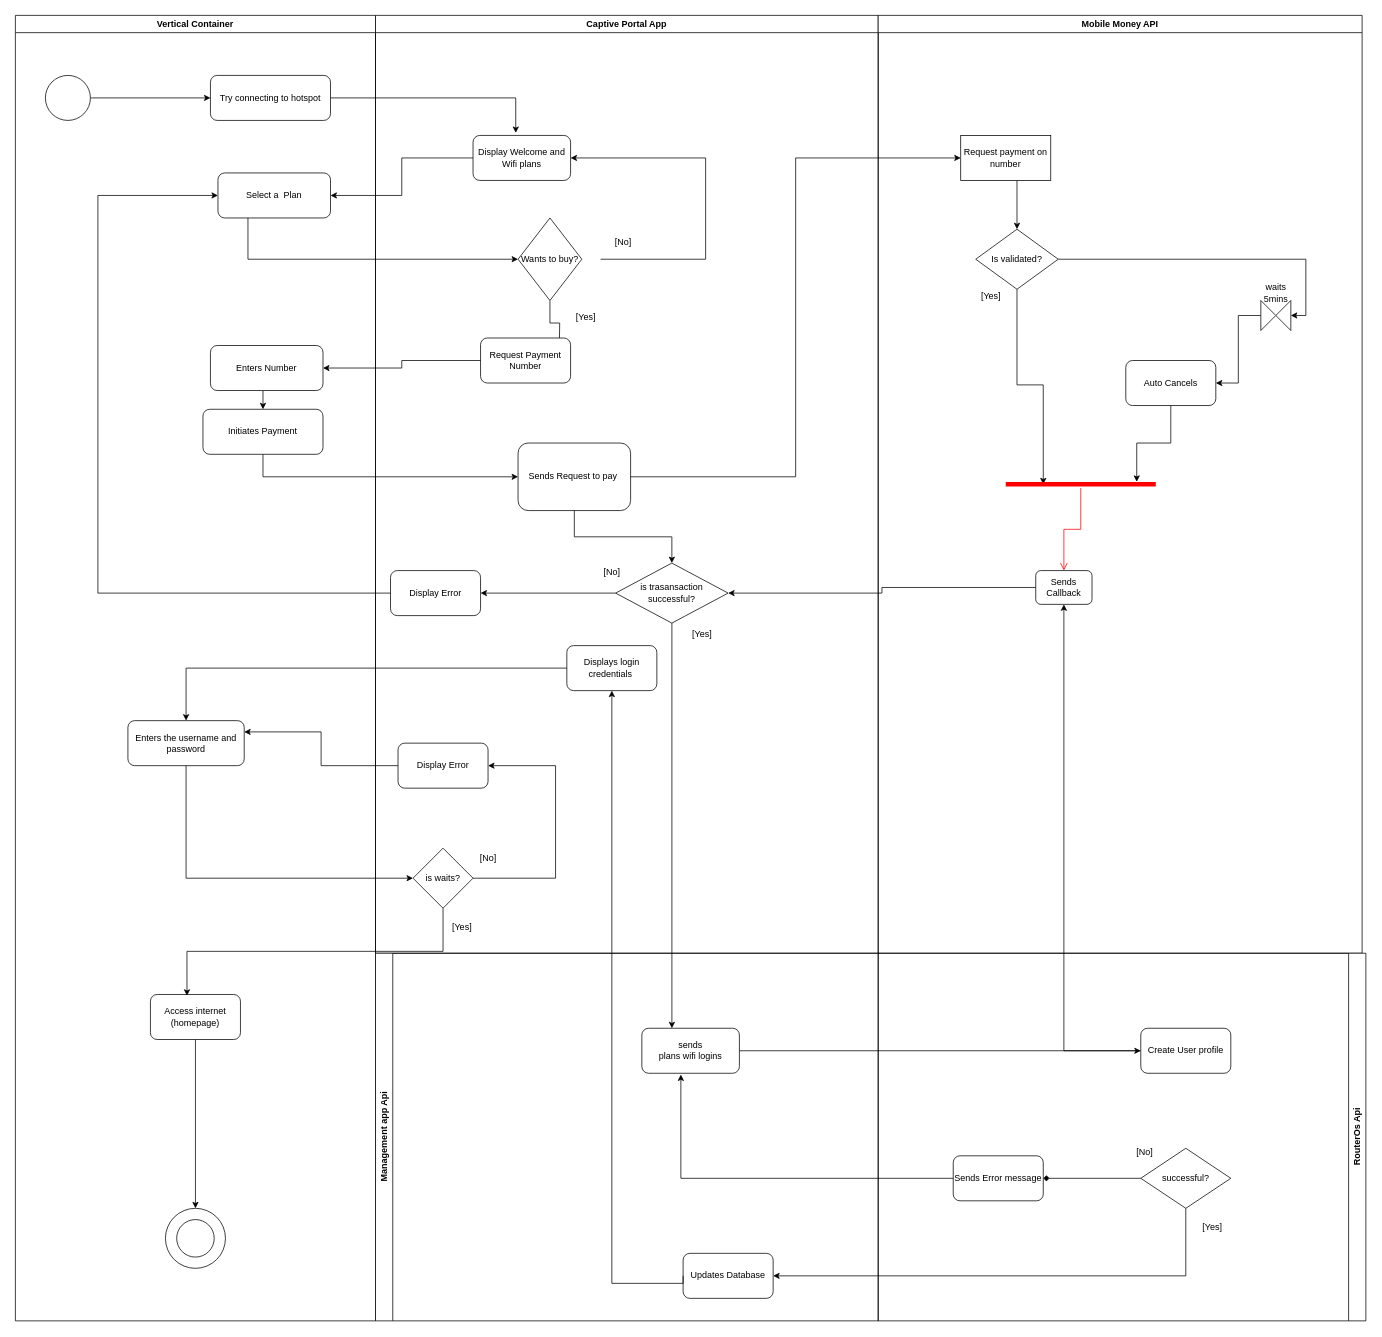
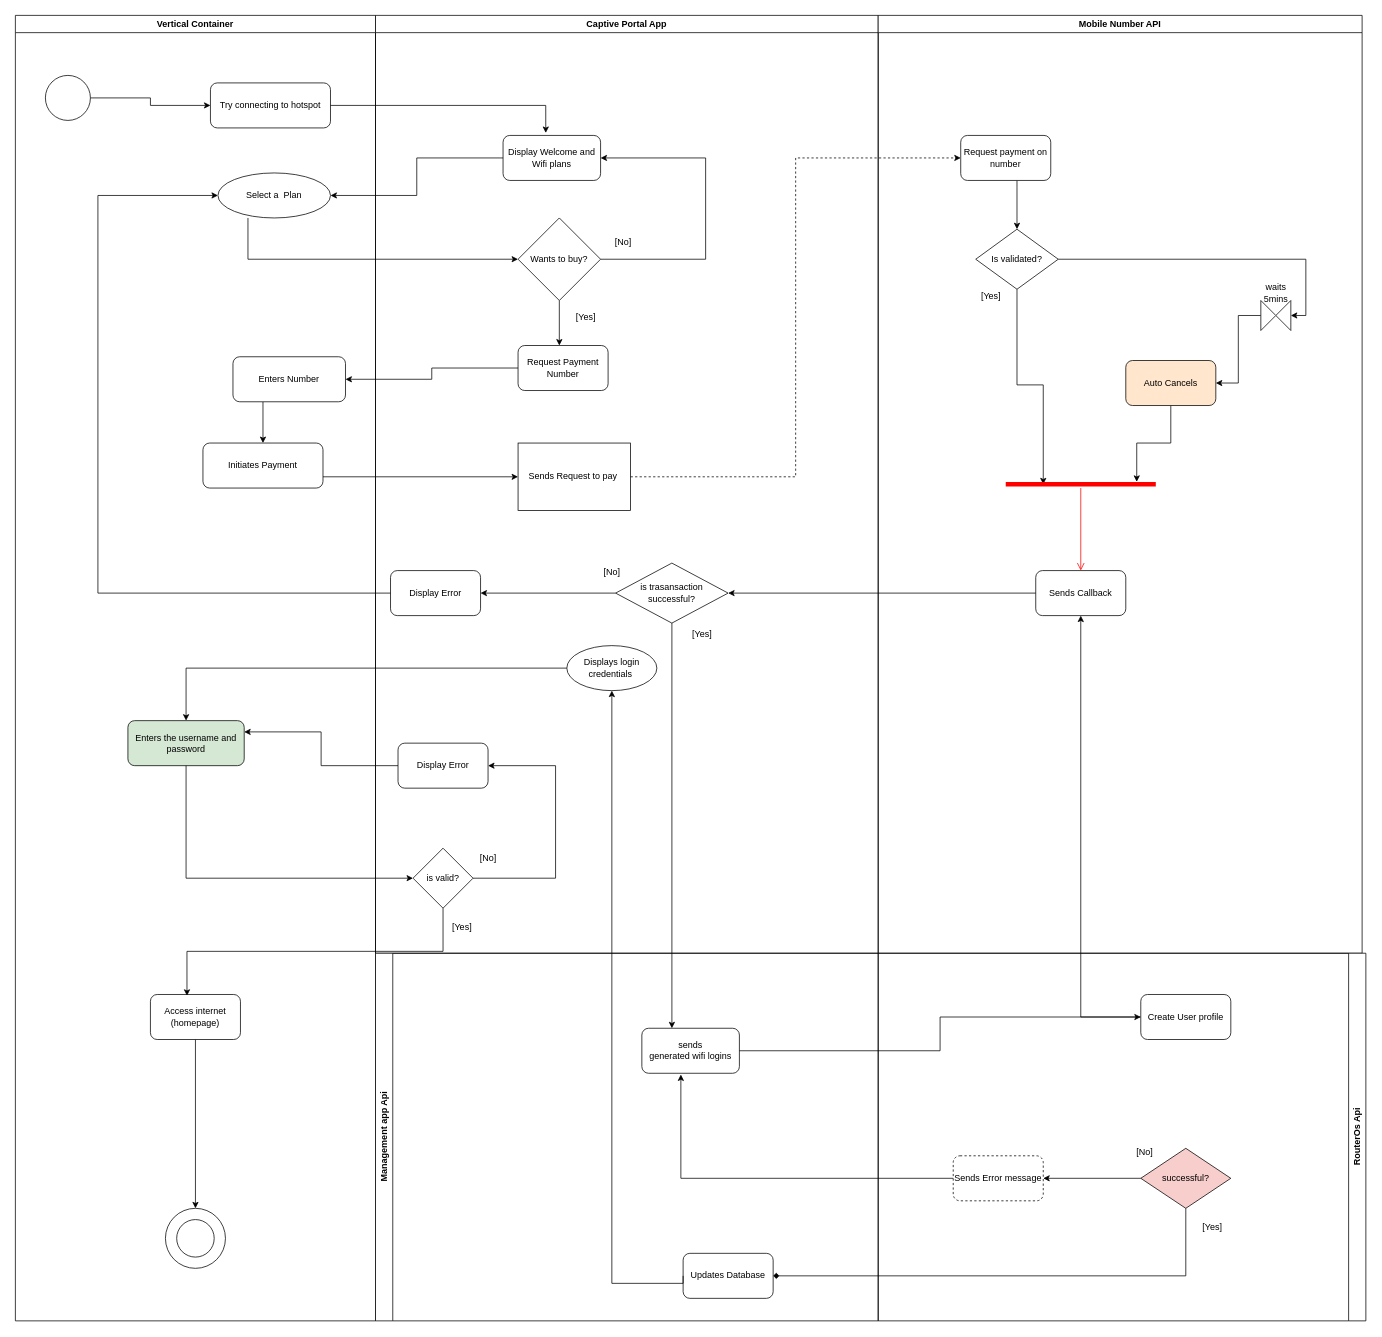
- <mxCell id="40" value="Mobile Money API" style="swimlane;whiteSpace=wrap;html=1;" vertex="1" parent="1"><mxGeometry x="1170" y="20" width="645" height="1250" as="geometry" /></mxCell>
+ <mxCell id="40" value="Mobile Number API" style="swimlane;whiteSpace=wrap;html=1;" vertex="1" parent="1"><mxGeometry x="1170" y="20" width="645" height="1250" as="geometry" /></mxCell>
- <mxCell id="5" value="Try connecting to hotspot" style="rounded=1;whiteSpace=wrap;html=1;" vertex="1" parent="2"><mxGeometry x="260" y="80" width="160" height="60" as="geometry" /></mxCell>
+ <mxCell id="5" value="Try connecting to hotspot" style="rounded=1;whiteSpace=wrap;html=1;" vertex="1" parent="2"><mxGeometry x="260" y="90" width="160" height="60" as="geometry" /></mxCell>
- <mxCell id="16" value="Display Welcome and Wifi plans" style="rounded=1;whiteSpace=wrap;html=1;" vertex="1" parent="15"><mxGeometry x="130" y="160" width="130" height="60" as="geometry" /></mxCell>
+ <mxCell id="16" value="Display Welcome and Wifi plans" style="rounded=1;whiteSpace=wrap;html=1;" vertex="1" parent="15"><mxGeometry x="170" y="160" width="130" height="60" as="geometry" /></mxCell>
- <mxCell id="42" value="Request payment on number" style="whiteSpace=wrap;html=1;rounded=0;" vertex="1" parent="40"><mxGeometry x="110" y="160" width="120" height="60" as="geometry" /></mxCell>
+ <mxCell id="42" value="Request payment on number" style="rounded=1;whiteSpace=wrap;html=1;" vertex="1" parent="40"><mxGeometry x="110" y="160" width="120" height="60" as="geometry" /></mxCell>
- <mxCell id="6" value="Select a&amp;nbsp; Plan" style="rounded=1;whiteSpace=wrap;html=1;" vertex="1" parent="2"><mxGeometry x="270" y="210" width="150" height="60" as="geometry" /></mxCell>
+ <mxCell id="6" value="Select a&amp;nbsp; Plan" style="ellipse;whiteSpace=wrap;html=1;" vertex="1" parent="2"><mxGeometry x="270" y="210" width="150" height="60" as="geometry" /></mxCell>
- <mxCell id="19" value="Wants to buy?" style="rhombus;whiteSpace=wrap;html=1;" vertex="1" parent="15"><mxGeometry x="190" y="270" width="85" height="110" as="geometry" /></mxCell>
+ <mxCell id="19" value="Wants to buy?" style="rhombus;whiteSpace=wrap;html=1;" vertex="1" parent="15"><mxGeometry x="190" y="270" width="110" height="110" as="geometry" /></mxCell>
- <mxCell id="55" style="edgeStyle=orthogonalEdgeStyle;rounded=0;orthogonalLoop=1;jettySize=auto;html=1;entryX=0;entryY=0.5;entryDx=0;entryDy=0;" edge="1" parent="1" source="23" target="42"><mxGeometry relative="1" as="geometry" /></mxCell>
+ <mxCell id="55" style="edgeStyle=orthogonalEdgeStyle;rounded=0;orthogonalLoop=1;jettySize=auto;html=1;entryX=0;entryY=0.5;entryDx=0;entryDy=0;dashed=1;" edge="1" parent="1" source="23" target="42"><mxGeometry relative="1" as="geometry" /></mxCell>
- <mxCell id="21" value="Request Payment Number" style="rounded=1;whiteSpace=wrap;html=1;" vertex="1" parent="15"><mxGeometry x="140" y="430" width="120" height="60" as="geometry" /></mxCell>
+ <mxCell id="21" value="Request Payment Number" style="rounded=1;whiteSpace=wrap;html=1;" vertex="1" parent="15"><mxGeometry x="190" y="440" width="120" height="60" as="geometry" /></mxCell>
- <mxCell id="8" value="Enters Number" style="rounded=1;whiteSpace=wrap;html=1;" vertex="1" parent="2"><mxGeometry x="260" y="440" width="150" height="60" as="geometry" /></mxCell>
+ <mxCell id="8" value="Enters Number" style="rounded=1;whiteSpace=wrap;html=1;" vertex="1" parent="2"><mxGeometry x="290" y="455" width="150" height="60" as="geometry" /></mxCell>
- <mxCell id="54" value="Auto Cancels" style="rounded=1;whiteSpace=wrap;html=1;" vertex="1" parent="40"><mxGeometry x="330" y="460" width="120" height="60" as="geometry" /></mxCell>
+ <mxCell id="54" value="Auto Cancels" style="rounded=1;whiteSpace=wrap;html=1;fillColor=#ffe6cc;" vertex="1" parent="40"><mxGeometry x="330" y="460" width="120" height="60" as="geometry" /></mxCell>
- <mxCell id="9" value="Initiates Payment" style="rounded=1;whiteSpace=wrap;html=1;" vertex="1" parent="2"><mxGeometry x="250" y="525" width="160" height="60" as="geometry" /></mxCell>
+ <mxCell id="9" value="Initiates Payment" style="rounded=1;whiteSpace=wrap;html=1;" vertex="1" parent="2"><mxGeometry x="250" y="570" width="160" height="60" as="geometry" /></mxCell>
- <mxCell id="23" value="Sends Request to pay&amp;nbsp;" style="rounded=1;whiteSpace=wrap;html=1;" vertex="1" parent="15"><mxGeometry x="190" y="570" width="150" height="90" as="geometry" /></mxCell>
+ <mxCell id="23" value="Sends Request to pay&amp;nbsp;" style="whiteSpace=wrap;html=1;rounded=0;" vertex="1" parent="15"><mxGeometry x="190" y="570" width="150" height="90" as="geometry" /></mxCell>
- <mxCell id="22" value="" style="edgeStyle=orthogonalEdgeStyle;rounded=0;orthogonalLoop=1;jettySize=auto;html=1;" edge="1" parent="15" source="23" target="24"><mxGeometry relative="1" as="geometry" /></mxCell>
- <mxCell id="45" value="Sends Callback" style="rounded=1;whiteSpace=wrap;html=1;" vertex="1" parent="40"><mxGeometry x="210" y="740" width="75" height="45" as="geometry" /></mxCell>
+ <mxCell id="45" value="Sends Callback" style="rounded=1;whiteSpace=wrap;html=1;" vertex="1" parent="40"><mxGeometry x="210" y="740" width="120" height="60" as="geometry" /></mxCell>
- <mxCell id="25" value="Displays login credentials&amp;nbsp;" style="rounded=1;whiteSpace=wrap;html=1;" vertex="1" parent="15"><mxGeometry x="255" y="840" width="120" height="60" as="geometry" /></mxCell>
+ <mxCell id="25" value="Displays login credentials&amp;nbsp;" style="ellipse;whiteSpace=wrap;html=1;" vertex="1" parent="15"><mxGeometry x="255" y="840" width="120" height="60" as="geometry" /></mxCell>
- <mxCell id="10" value="Enters the username and password" style="rounded=1;whiteSpace=wrap;html=1;" vertex="1" parent="2"><mxGeometry x="150" y="940" width="155" height="60" as="geometry" /></mxCell>
+ <mxCell id="10" value="Enters the username and password" style="rounded=1;whiteSpace=wrap;html=1;fillColor=#d5e8d4;" vertex="1" parent="2"><mxGeometry x="150" y="940" width="155" height="60" as="geometry" /></mxCell>
- <mxCell id="30" value="is waits?" style="rhombus;whiteSpace=wrap;html=1;" vertex="1" parent="15"><mxGeometry x="50" y="1110" width="80" height="80" as="geometry" /></mxCell>
+ <mxCell id="30" value="is valid?" style="rhombus;whiteSpace=wrap;html=1;" vertex="1" parent="15"><mxGeometry x="50" y="1110" width="80" height="80" as="geometry" /></mxCell>
- <mxCell id="65" value="sends&lt;div&gt;plans wifi logins&lt;/div&gt;" style="rounded=1;whiteSpace=wrap;html=1;" vertex="1" parent="64"><mxGeometry x="355" y="100" width="130" height="60" as="geometry" /></mxCell>
+ <mxCell id="65" value="sends&lt;div&gt;generated wifi logins&lt;/div&gt;" style="rounded=1;whiteSpace=wrap;html=1;" vertex="1" parent="64"><mxGeometry x="355" y="100" width="130" height="60" as="geometry" /></mxCell>
- <mxCell id="58" value="Create User profile" style="rounded=1;whiteSpace=wrap;html=1;" vertex="1" parent="56"><mxGeometry x="350" y="100" width="120" height="60" as="geometry" /></mxCell>
+ <mxCell id="58" value="Create User profile" style="rounded=1;whiteSpace=wrap;html=1;" vertex="1" parent="56"><mxGeometry x="350" y="55" width="120" height="60" as="geometry" /></mxCell>
- <mxCell id="62" value="Sends Error message" style="rounded=1;whiteSpace=wrap;html=1;" vertex="1" parent="56"><mxGeometry x="100" y="270" width="120" height="60" as="geometry" /></mxCell>
+ <mxCell id="62" value="Sends Error message" style="rounded=1;whiteSpace=wrap;html=1;dashed=1;" vertex="1" parent="56"><mxGeometry x="100" y="270" width="120" height="60" as="geometry" /></mxCell>
- <mxCell id="59" style="edgeStyle=orthogonalEdgeStyle;rounded=0;orthogonalLoop=1;jettySize=auto;html=1;entryX=1;entryY=0.5;entryDx=0;entryDy=0;endArrow=diamond;" edge="1" parent="56" source="60" target="62"><mxGeometry relative="1" as="geometry" /></mxCell>
+ <mxCell id="59" style="edgeStyle=orthogonalEdgeStyle;rounded=0;orthogonalLoop=1;jettySize=auto;html=1;entryX=1;entryY=0.5;entryDx=0;entryDy=0;" edge="1" parent="56" source="60" target="62"><mxGeometry relative="1" as="geometry" /></mxCell>
- <mxCell id="60" value="successful?" style="rhombus;whiteSpace=wrap;html=1;" vertex="1" parent="56"><mxGeometry x="350" y="260" width="120" height="80" as="geometry" /></mxCell>
+ <mxCell id="60" value="successful?" style="rhombus;whiteSpace=wrap;html=1;fillColor=#f8cecc;" vertex="1" parent="56"><mxGeometry x="350" y="260" width="120" height="80" as="geometry" /></mxCell>
- <mxCell id="69" style="edgeStyle=orthogonalEdgeStyle;rounded=0;orthogonalLoop=1;jettySize=auto;html=1;entryX=1;entryY=0.5;entryDx=0;entryDy=0;exitX=0.5;exitY=1;exitDx=0;exitDy=0;" edge="1" parent="1" source="60" target="66"><mxGeometry relative="1" as="geometry"><mxPoint x="860" y="1410" as="targetPoint" /><Array as="points"><mxPoint x="1580" y="1700" /></Array></mxGeometry></mxCell>
+ <mxCell id="69" style="edgeStyle=orthogonalEdgeStyle;rounded=0;orthogonalLoop=1;jettySize=auto;html=1;entryX=1;entryY=0.5;entryDx=0;entryDy=0;exitX=0.5;exitY=1;exitDx=0;exitDy=0;endArrow=diamond;" edge="1" parent="1" source="60" target="66"><mxGeometry relative="1" as="geometry"><mxPoint x="860" y="1410" as="targetPoint" /><Array as="points"><mxPoint x="1580" y="1700" /></Array></mxGeometry></mxCell>
